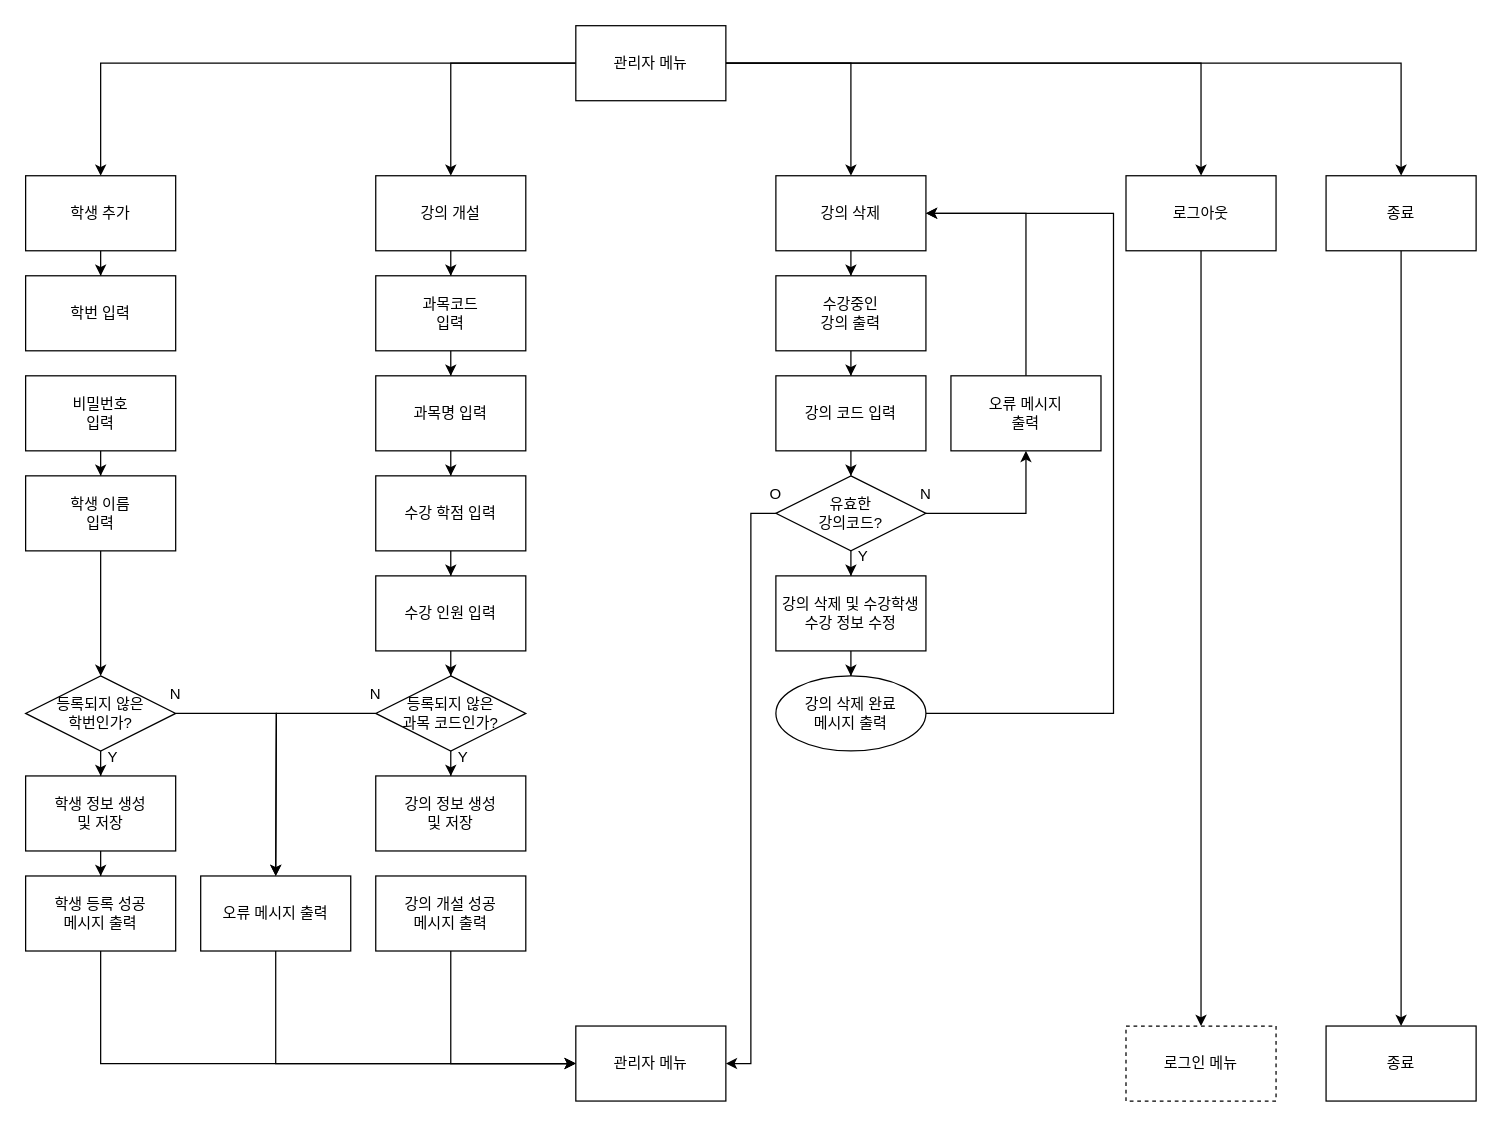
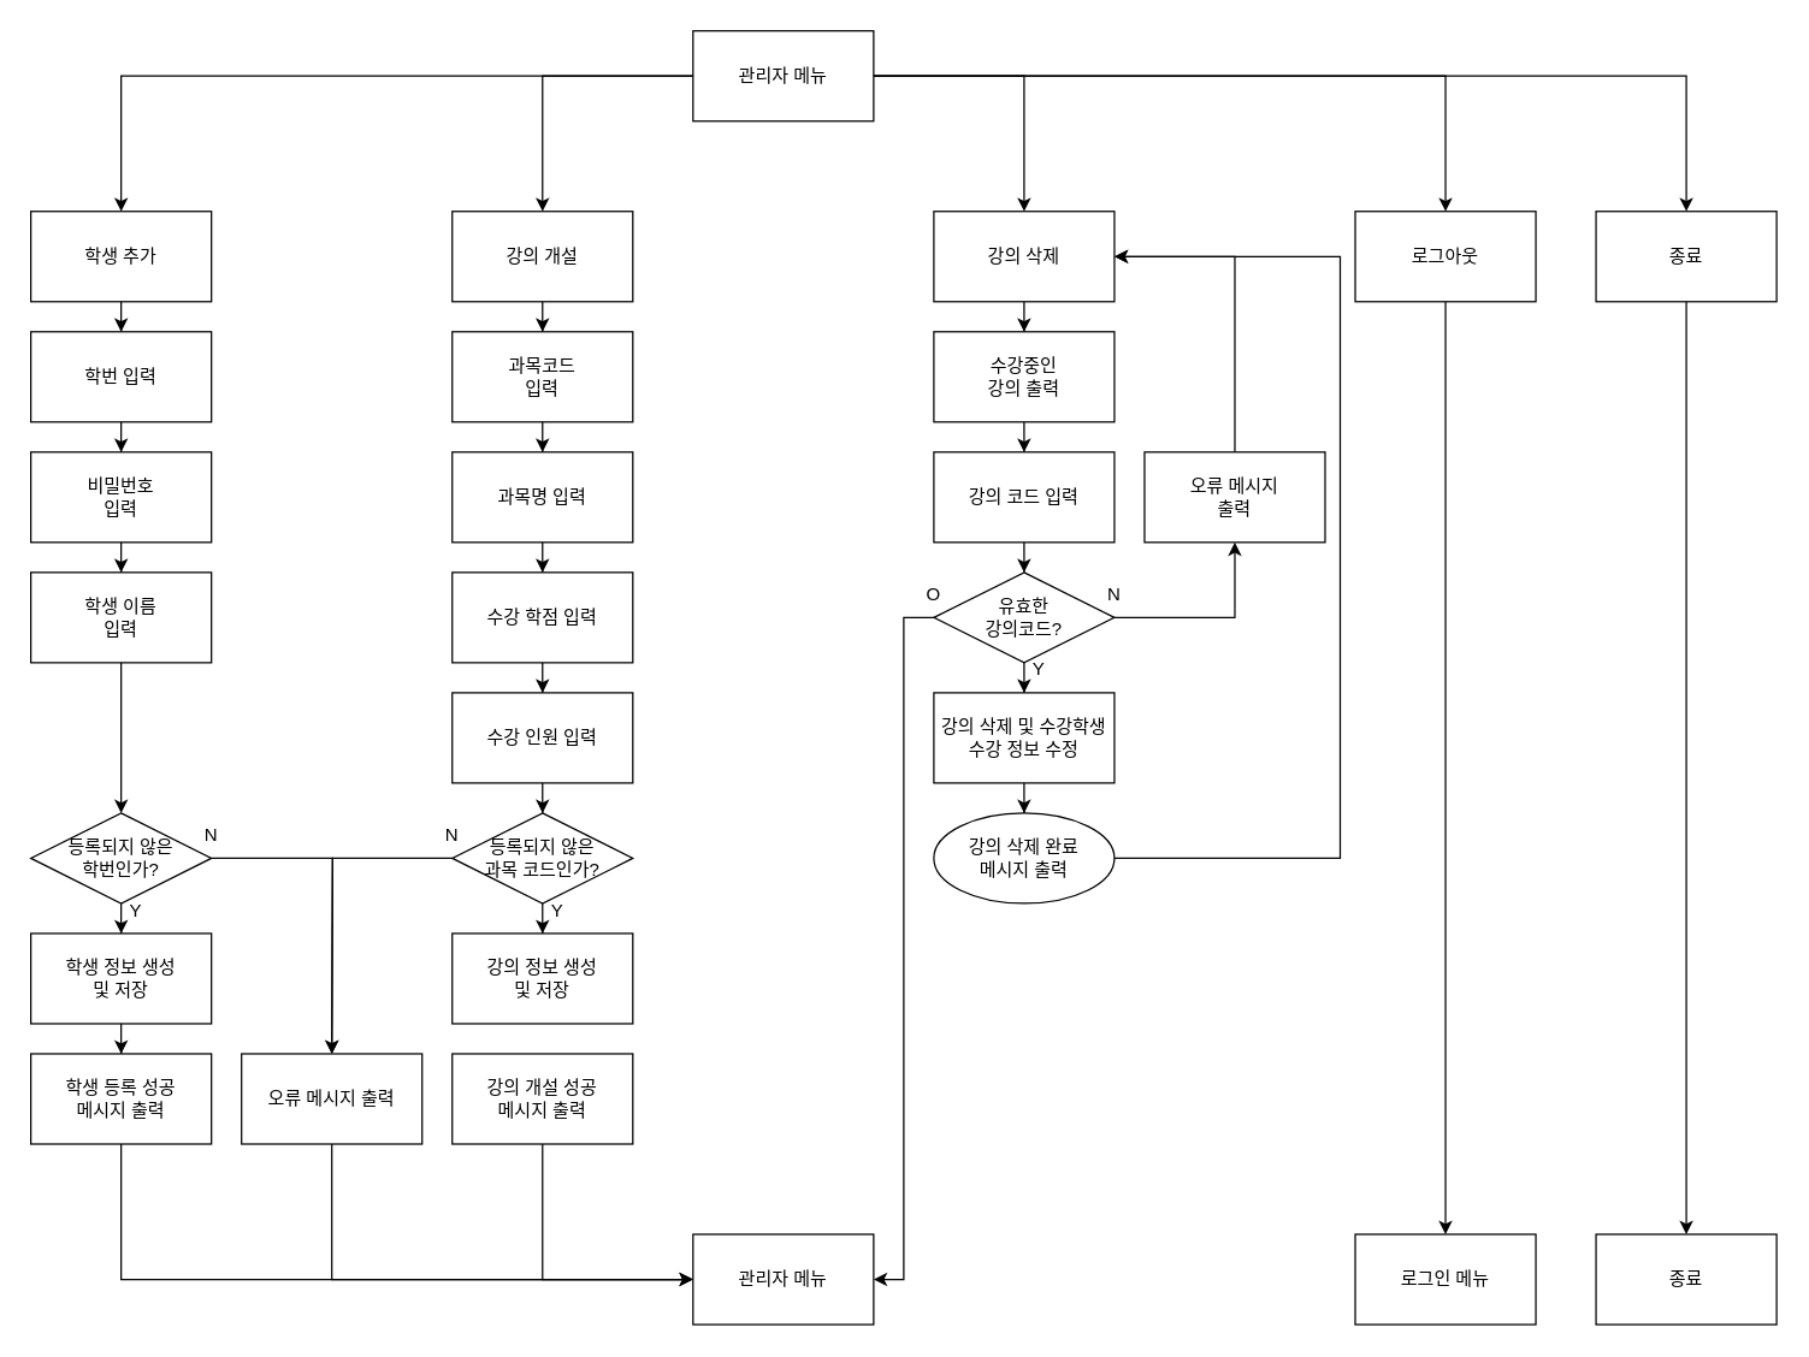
+ <mxCell id="31" style="edgeStyle=orthogonalEdgeStyle;rounded=0;orthogonalLoop=1;jettySize=auto;html=1;" edge="1" parent="1" source="32" target="34"><mxGeometry relative="1" as="geometry" /></mxCell>
- <mxCell id="62" value="로그인 메뉴" style="rounded=0;whiteSpace=wrap;html=1;dashed=1;" vertex="1" parent="1"><mxGeometry x="900" y="820" width="120" height="60" as="geometry" /></mxCell>
+ <mxCell id="62" value="로그인 메뉴" style="rounded=0;whiteSpace=wrap;html=1;" vertex="1" parent="1"><mxGeometry x="900" y="820" width="120" height="60" as="geometry" /></mxCell>
